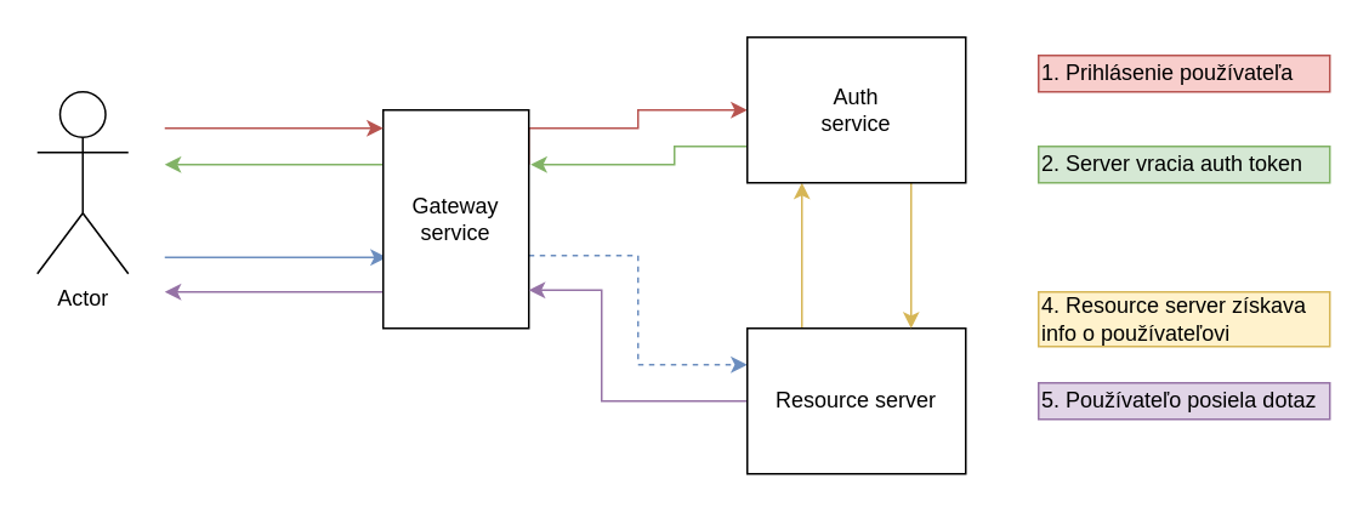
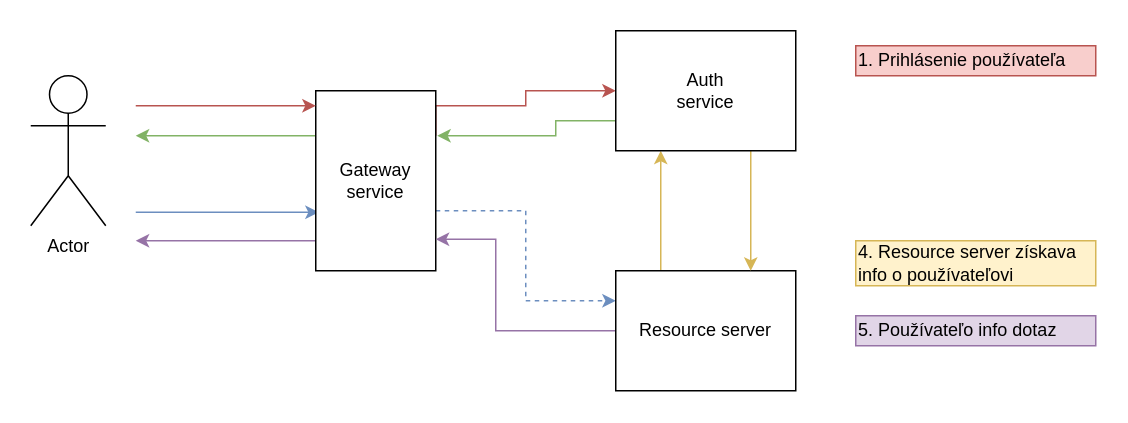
- <mxCell id="17" value="&lt;div&gt;2. Server vracia auth token&lt;/div&gt;" style="text;html=1;strokeColor=#82b366;fillColor=#d5e8d4;align=left;verticalAlign=middle;whiteSpace=wrap;rounded=0;" vertex="1" parent="1"><mxGeometry x="570" y="80" width="160" height="20" as="geometry" /></mxCell>
- <mxCell id="19" value="&lt;div&gt;5. Používateľo posiela dotaz&lt;/div&gt;" style="text;html=1;strokeColor=#9673a6;fillColor=#e1d5e7;align=left;verticalAlign=middle;whiteSpace=wrap;rounded=0;" vertex="1" parent="1"><mxGeometry x="570" y="210" width="160" height="20" as="geometry" /></mxCell>
+ <mxCell id="19" value="&lt;div&gt;5. Používateľo info dotaz&lt;/div&gt;" style="text;html=1;strokeColor=#9673a6;fillColor=#e1d5e7;align=left;verticalAlign=middle;whiteSpace=wrap;rounded=0;" vertex="1" parent="1"><mxGeometry x="570" y="210" width="160" height="20" as="geometry" /></mxCell>
